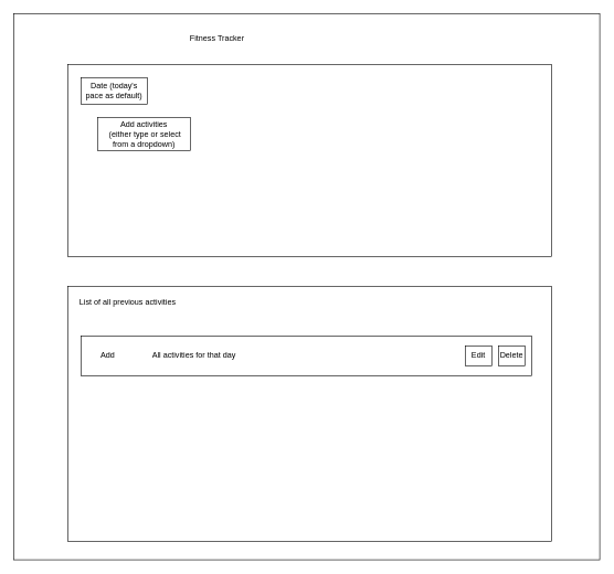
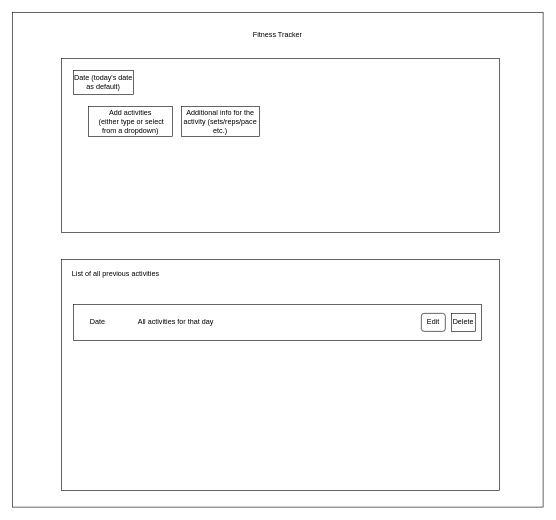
- <mxCell id="9" value="Fitness Tracker" style="text;html=1;align=center;verticalAlign=middle;resizable=0;points=[];autosize=1;" parent="1" vertex="1"><mxGeometry x="277" y="47" width="100" height="20" as="geometry" /></mxCell>
+ <mxCell id="9" value="Fitness Tracker" style="text;html=1;align=center;verticalAlign=middle;resizable=0;points=[];autosize=1;" parent="1" vertex="1"><mxGeometry x="412" y="47" width="100" height="20" as="geometry" /></mxCell>
- <mxCell id="4" value="Date (today's pace as default)" style="whiteSpace=wrap;html=1;" parent="1" vertex="1"><mxGeometry x="122" y="117" width="100" height="40" as="geometry" /></mxCell>
+ <mxCell id="4" value="Date (today's date as default)" style="whiteSpace=wrap;html=1;" parent="1" vertex="1"><mxGeometry x="122" y="117" width="100" height="40" as="geometry" /></mxCell>
+ <mxCell id="6" value="Additional info for the activity (sets/reps/pace etc.)" style="whiteSpace=wrap;html=1;" parent="1" vertex="1"><mxGeometry x="302" y="177" width="130" height="50" as="geometry" /></mxCell>
- <mxCell id="11" value="Add" style="text;html=1;align=center;verticalAlign=middle;resizable=0;points=[];autosize=1;" parent="1" vertex="1"><mxGeometry x="142" y="527" width="40" height="20" as="geometry" /></mxCell>
+ <mxCell id="11" value="Date" style="text;html=1;align=center;verticalAlign=middle;resizable=0;points=[];autosize=1;" parent="1" vertex="1"><mxGeometry x="142" y="527" width="40" height="20" as="geometry" /></mxCell>
- <mxCell id="13" value="Edit" style="whiteSpace=wrap;html=1;" parent="1" vertex="1"><mxGeometry x="702" y="522" width="40" height="30" as="geometry" /></mxCell>
+ <mxCell id="13" value="Edit" style="whiteSpace=wrap;html=1;rounded=1;" parent="1" vertex="1"><mxGeometry x="702" y="522" width="40" height="30" as="geometry" /></mxCell>
